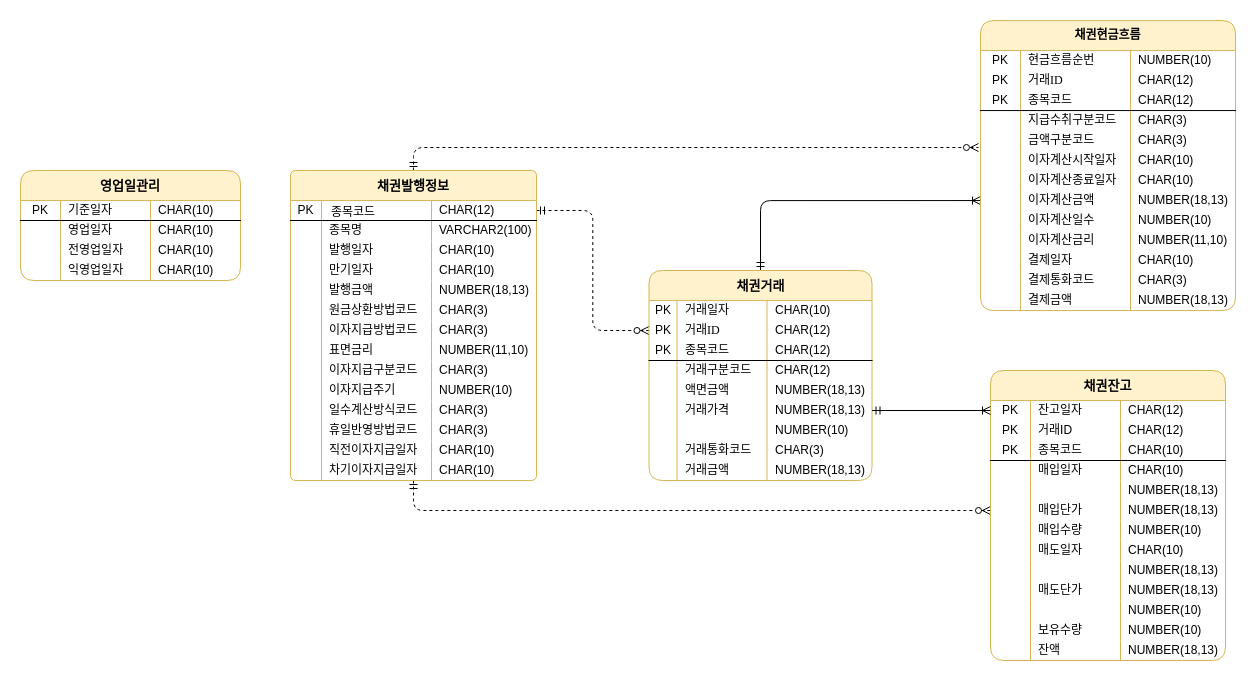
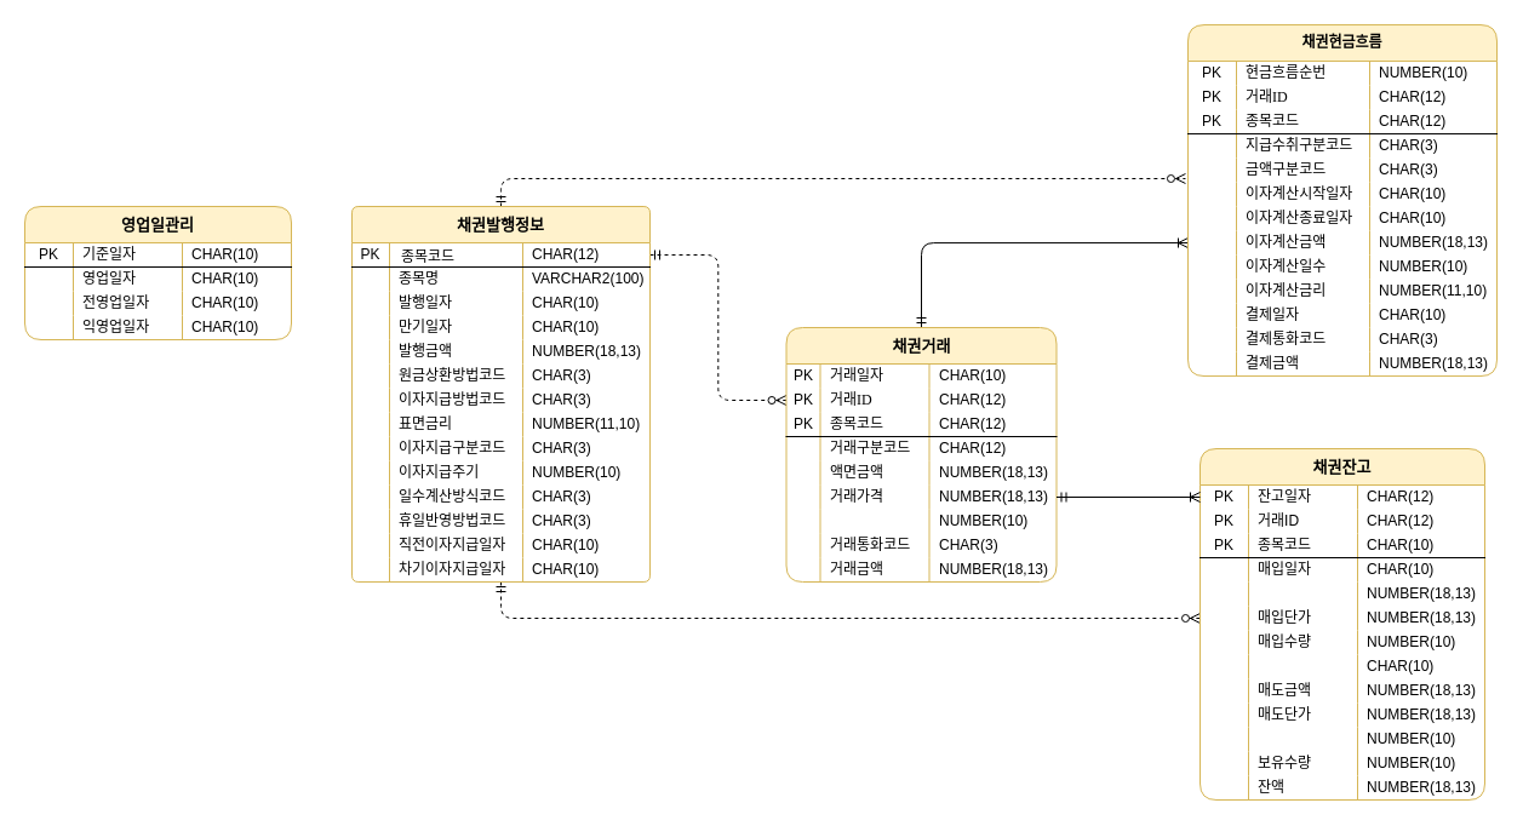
- <mxCell id="129" value="매도일자" style="shape=partialRectangle;html=1;whiteSpace=wrap;connectable=0;fillColor=none;top=0;left=0;bottom=0;right=0;align=left;spacingLeft=6;overflow=hidden;fontSize=12;" parent="127" vertex="1"><mxGeometry x="40" width="90" height="20" as="geometry" /></mxCell>
+ <mxCell id="133" value="매도금액" style="shape=partialRectangle;html=1;whiteSpace=wrap;connectable=0;fillColor=none;top=0;left=0;bottom=0;right=0;align=left;spacingLeft=6;overflow=hidden;fontSize=12;" parent="131" vertex="1"><mxGeometry x="40" width="90" height="20" as="geometry" /></mxCell>
